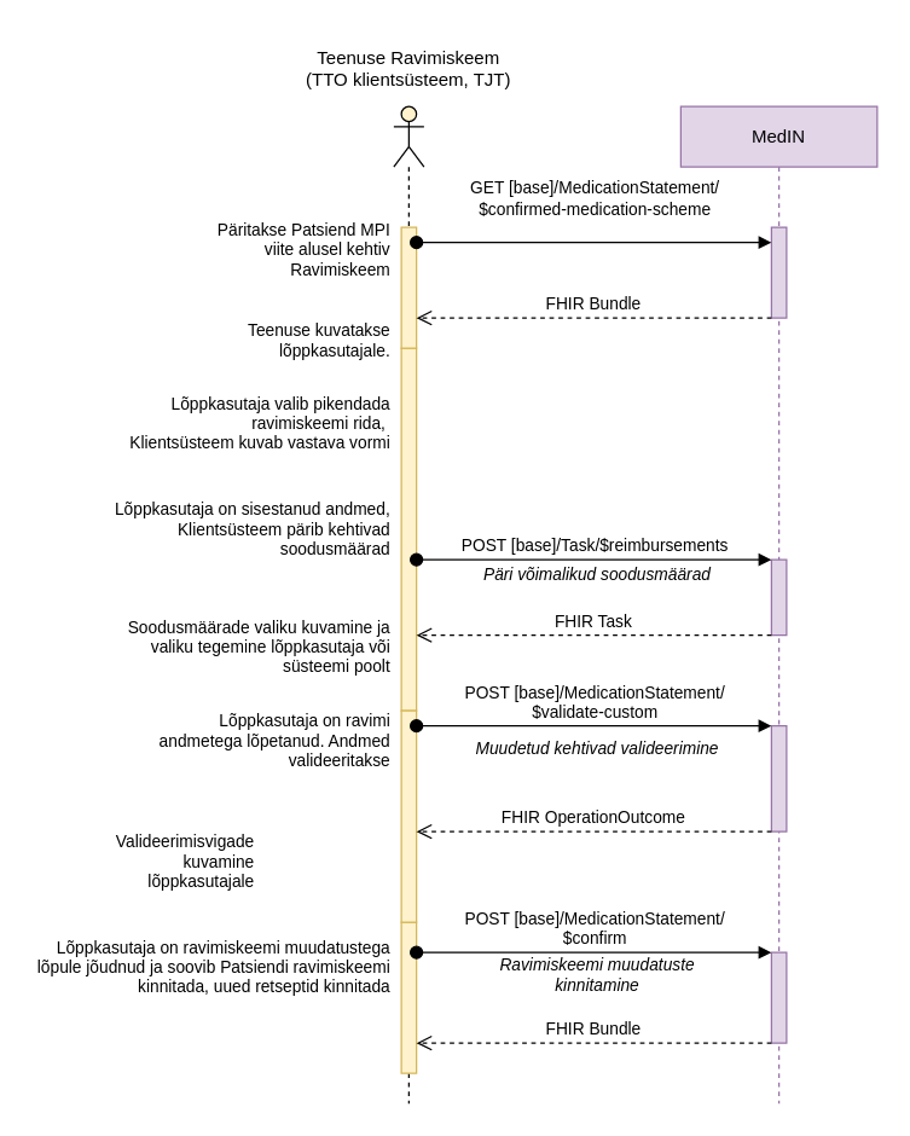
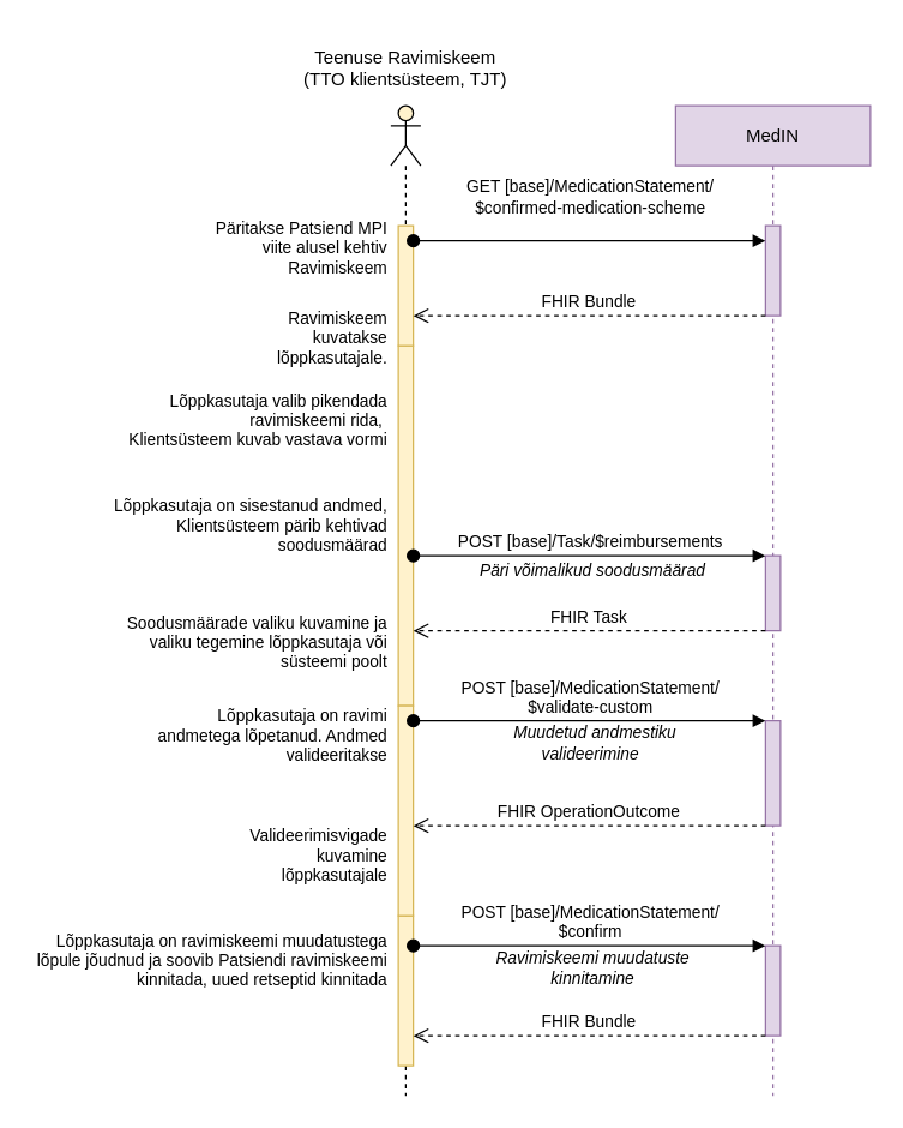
- <mxCell id="14" value="Teenuse kuvatakse lõppkasutajale." style="text;html=1;strokeColor=none;fillColor=none;align=right;verticalAlign=middle;whiteSpace=wrap;rounded=0;fontSize=11;" vertex="1" parent="1"><mxGeometry x="140" y="190" width="120" height="70" as="geometry" /></mxCell>
+ <mxCell id="14" value="Ravimiskeem kuvatakse lõppkasutajale." style="text;html=1;strokeColor=none;fillColor=none;align=right;verticalAlign=middle;whiteSpace=wrap;rounded=0;fontSize=11;" vertex="1" parent="1"><mxGeometry x="140" y="190" width="120" height="70" as="geometry" /></mxCell>
- <mxCell id="29" value="&amp;nbsp;Muudetud kehtivad valideerimine&amp;nbsp;" style="text;html=1;strokeColor=none;fillColor=none;align=center;verticalAlign=middle;whiteSpace=wrap;rounded=0;fontSize=11;fontStyle=2" vertex="1" parent="1"><mxGeometry x="310" y="480" width="170" height="30" as="geometry" /></mxCell>
+ <mxCell id="29" value="&amp;nbsp;Muudetud andmestiku valideerimine&amp;nbsp;" style="text;html=1;strokeColor=none;fillColor=none;align=center;verticalAlign=middle;whiteSpace=wrap;rounded=0;fontSize=11;fontStyle=2" vertex="1" parent="1"><mxGeometry x="310" y="480" width="170" height="30" as="geometry" /></mxCell>
- <mxCell id="30" value="Valideerimisvigade kuvamine lõppkasutajale" style="text;html=1;strokeColor=none;fillColor=none;align=right;verticalAlign=middle;whiteSpace=wrap;rounded=0;fontSize=11;" vertex="1" parent="1"><mxGeometry x="50" y="550" width="120" height="40" as="geometry" /></mxCell>
+ <mxCell id="30" value="Valideerimisvigade kuvamine lõppkasutajale" style="text;html=1;strokeColor=none;fillColor=none;align=right;verticalAlign=middle;whiteSpace=wrap;rounded=0;fontSize=11;" vertex="1" parent="1"><mxGeometry x="140" y="550" width="120" height="40" as="geometry" /></mxCell>
